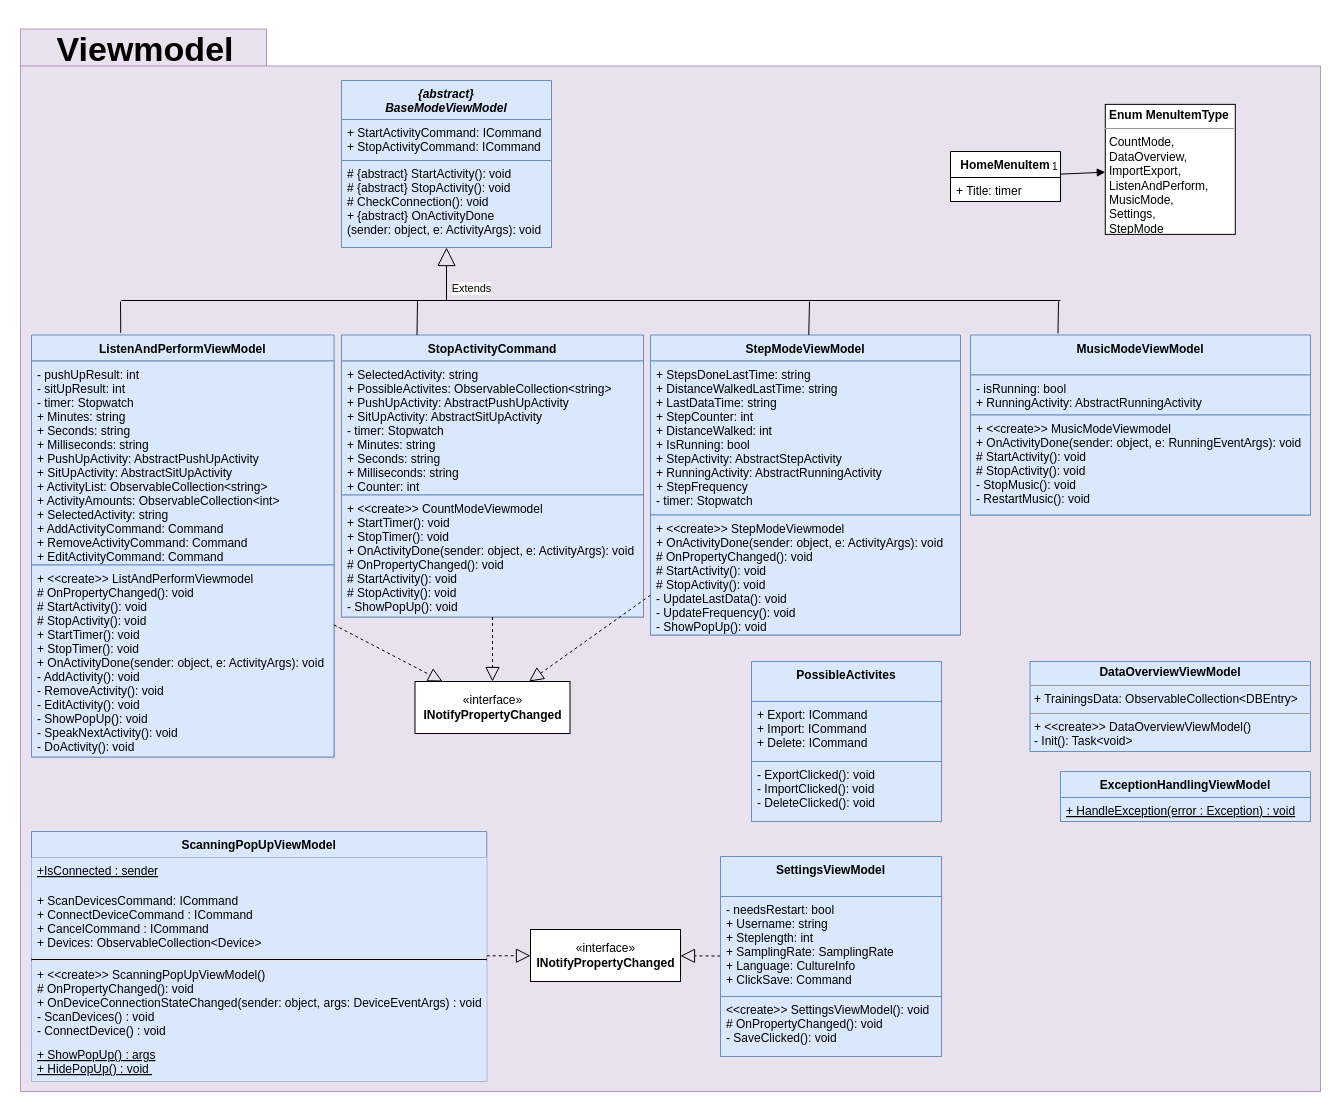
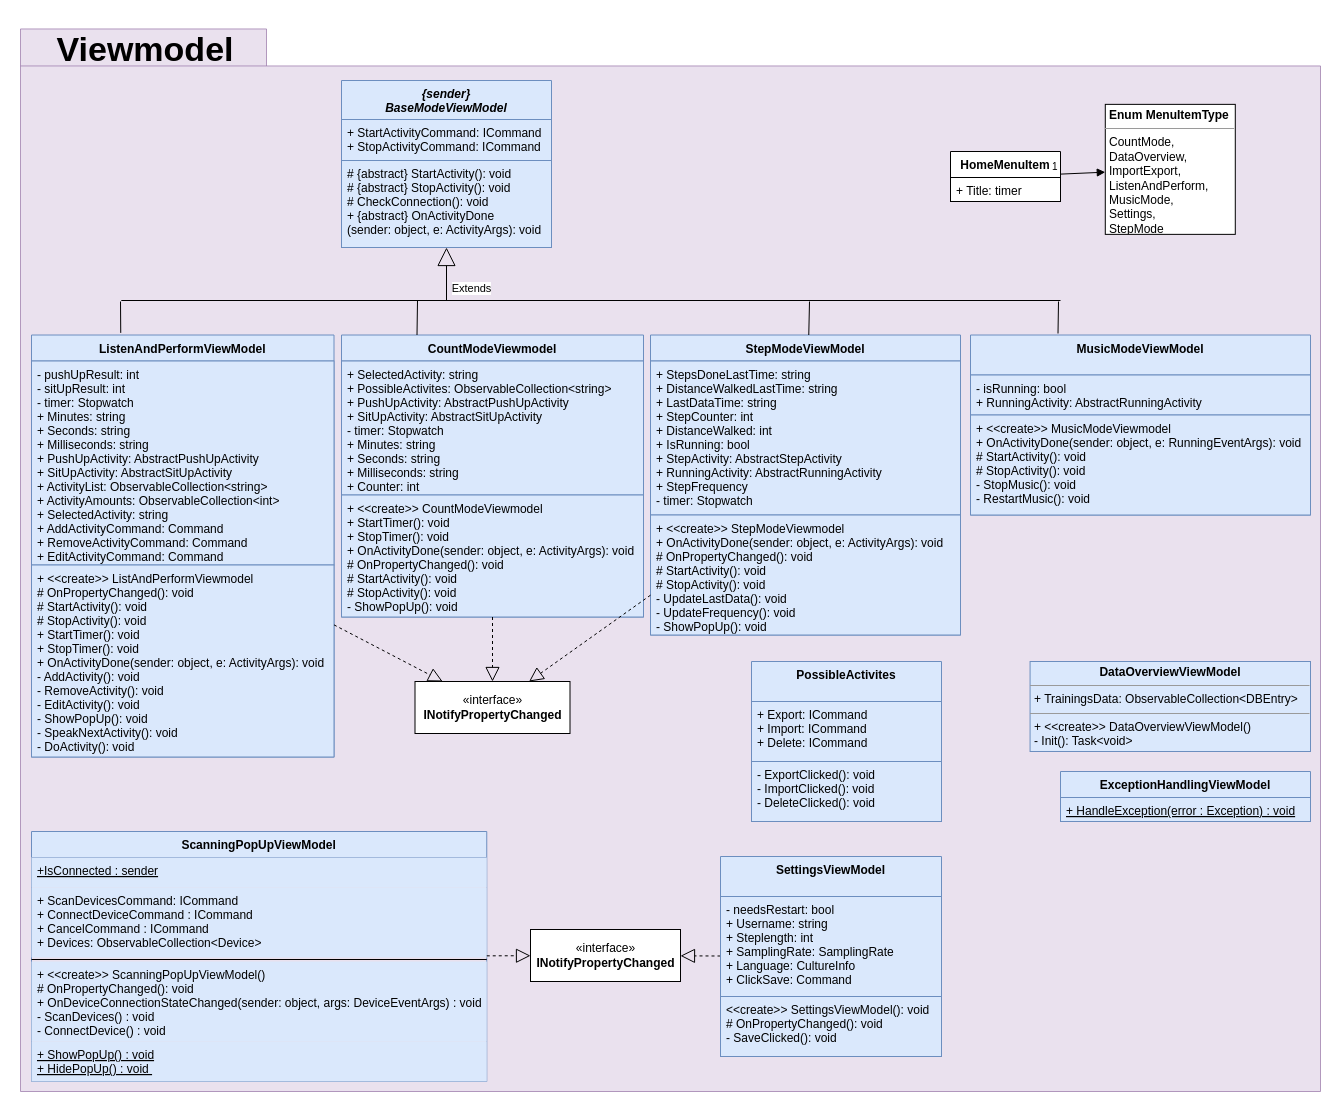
- <mxCell id="45" value="{abstract}&#10;BaseModeViewModel" style="swimlane;fontStyle=3;align=center;verticalAlign=top;childLayout=stackLayout;horizontal=1;startSize=39;horizontalStack=0;resizeParent=1;resizeParentMax=0;resizeLast=0;collapsible=1;marginBottom=0;fillColor=#dae8fc;strokeColor=#6c8ebf;" vertex="1" parent="1"><mxGeometry x="341" y="80" width="210" height="167" as="geometry"><mxRectangle x="530" y="-2750" width="180" height="39" as="alternateBounds" /></mxGeometry></mxCell>
+ <mxCell id="45" value="{sender}&#10;BaseModeViewModel" style="swimlane;fontStyle=3;align=center;verticalAlign=top;childLayout=stackLayout;horizontal=1;startSize=39;horizontalStack=0;resizeParent=1;resizeParentMax=0;resizeLast=0;collapsible=1;marginBottom=0;fillColor=#dae8fc;strokeColor=#6c8ebf;" vertex="1" parent="1"><mxGeometry x="341" y="80" width="210" height="167" as="geometry"><mxRectangle x="530" y="-2750" width="180" height="39" as="alternateBounds" /></mxGeometry></mxCell>
- <mxCell id="3" value="StopActivityCommand&#10;" style="swimlane;fontStyle=1;align=center;verticalAlign=top;childLayout=stackLayout;horizontal=1;startSize=26;horizontalStack=0;resizeParent=1;resizeParentMax=0;resizeLast=0;collapsible=1;marginBottom=0;fillColor=#dae8fc;strokeColor=#6c8ebf;" vertex="1" parent="1"><mxGeometry x="341" y="334.5" width="302" height="282" as="geometry" /></mxCell>
+ <mxCell id="3" value="CountModeViewmodel&#10;" style="swimlane;fontStyle=1;align=center;verticalAlign=top;childLayout=stackLayout;horizontal=1;startSize=26;horizontalStack=0;resizeParent=1;resizeParentMax=0;resizeLast=0;collapsible=1;marginBottom=0;fillColor=#dae8fc;strokeColor=#6c8ebf;" vertex="1" parent="1"><mxGeometry x="341" y="334.5" width="302" height="282" as="geometry" /></mxCell>
- <mxCell id="27" value="+ ShowPopUp() : args&#10;+ HidePopUp() : void &#10;" style="text;align=left;verticalAlign=top;spacingLeft=4;spacingRight=4;overflow=hidden;rotatable=0;points=[[0,0.5],[1,0.5]];portConstraint=eastwest;fillColor=#dae8fc;strokeColor=none;fontStyle=4" vertex="1" parent="19"><mxGeometry y="210" width="455.25" height="40" as="geometry" /></mxCell>
+ <mxCell id="27" value="+ ShowPopUp() : void&#10;+ HidePopUp() : void &#10;" style="text;align=left;verticalAlign=top;spacingLeft=4;spacingRight=4;overflow=hidden;rotatable=0;points=[[0,0.5],[1,0.5]];portConstraint=eastwest;fillColor=#dae8fc;strokeColor=none;fontStyle=4" vertex="1" parent="19"><mxGeometry y="210" width="455.25" height="40" as="geometry" /></mxCell>
